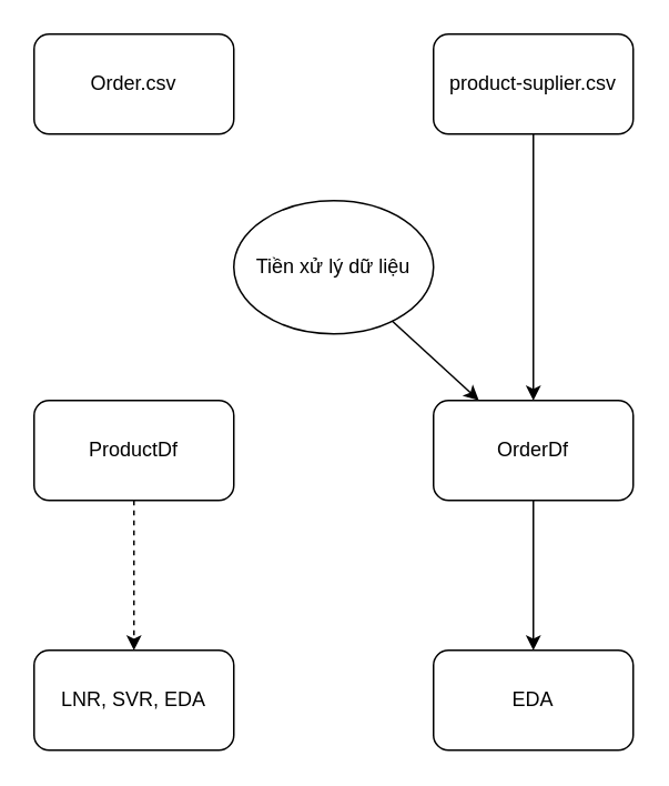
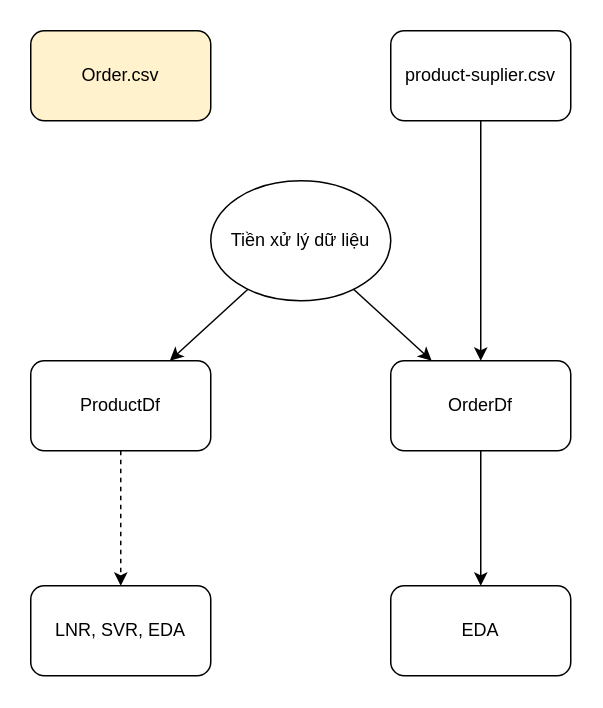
- <mxCell id="2" value="Order.csv" style="rounded=1;whiteSpace=wrap;html=1;" vertex="1" parent="1"><mxGeometry x="20" y="20" width="120" height="60" as="geometry" /></mxCell>
+ <mxCell id="2" value="Order.csv" style="rounded=1;whiteSpace=wrap;html=1;fillColor=#fff2cc;" vertex="1" parent="1"><mxGeometry x="20" y="20" width="120" height="60" as="geometry" /></mxCell>
+ <mxCell id="7" style="rounded=0;orthogonalLoop=1;jettySize=auto;html=1;" edge="1" parent="1" source="9" target="5"><mxGeometry relative="1" as="geometry" /></mxCell>
